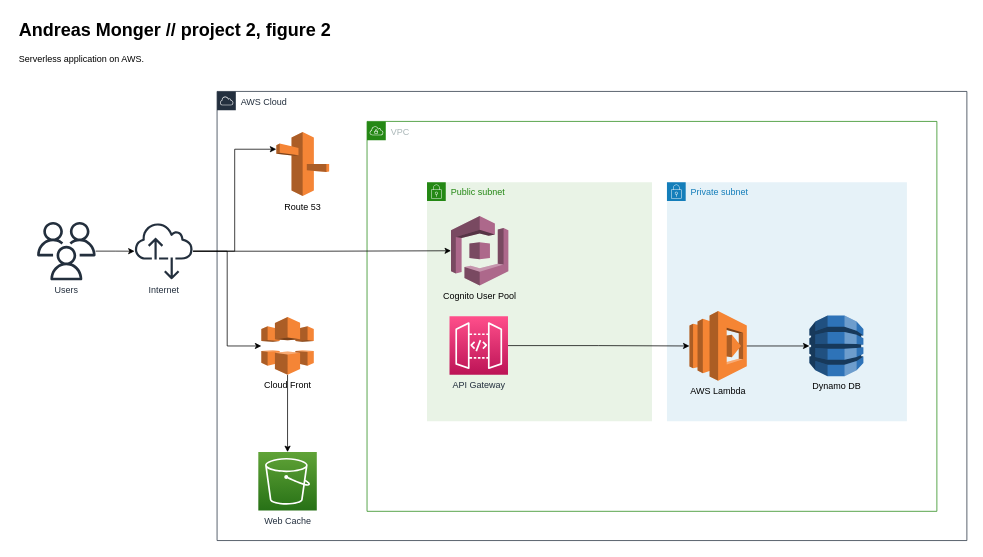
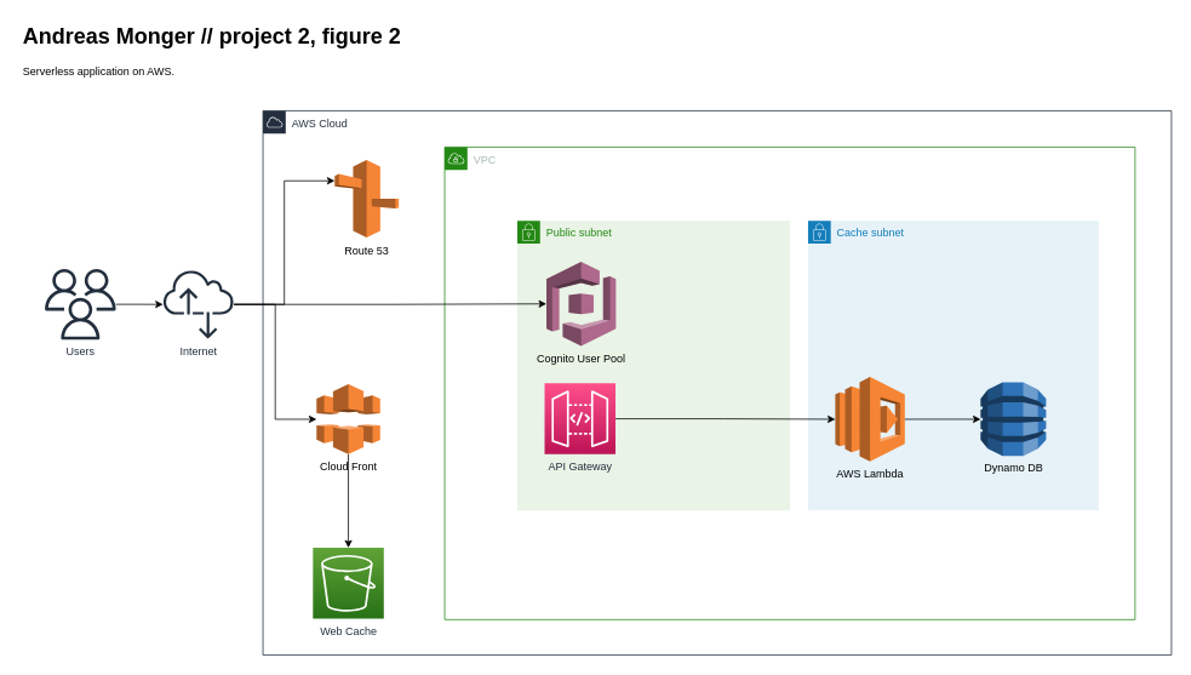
- <mxCell id="6" value="Private subnet" style="points=[[0,0],[0.25,0],[0.5,0],[0.75,0],[1,0],[1,0.25],[1,0.5],[1,0.75],[1,1],[0.75,1],[0.5,1],[0.25,1],[0,1],[0,0.75],[0,0.5],[0,0.25]];outlineConnect=0;gradientColor=none;html=1;whiteSpace=wrap;fontSize=12;fontStyle=0;container=1;pointerEvents=0;collapsible=0;recursiveResize=0;shape=mxgraph.aws4.group;grIcon=mxgraph.aws4.group_security_group;grStroke=0;strokeColor=#147EBA;fillColor=#E6F2F8;verticalAlign=top;align=left;spacingLeft=30;fontColor=#147EBA;dashed=0;" parent="3" vertex="1"><mxGeometry x="400" y="81" width="320" height="319" as="geometry" /></mxCell>
+ <mxCell id="6" value="Cache subnet" style="points=[[0,0],[0.25,0],[0.5,0],[0.75,0],[1,0],[1,0.25],[1,0.5],[1,0.75],[1,1],[0.75,1],[0.5,1],[0.25,1],[0,1],[0,0.75],[0,0.5],[0,0.25]];outlineConnect=0;gradientColor=none;html=1;whiteSpace=wrap;fontSize=12;fontStyle=0;container=1;pointerEvents=0;collapsible=0;recursiveResize=0;shape=mxgraph.aws4.group;grIcon=mxgraph.aws4.group_security_group;grStroke=0;strokeColor=#147EBA;fillColor=#E6F2F8;verticalAlign=top;align=left;spacingLeft=30;fontColor=#147EBA;dashed=0;" parent="3" vertex="1"><mxGeometry x="400" y="81" width="320" height="319" as="geometry" /></mxCell>
